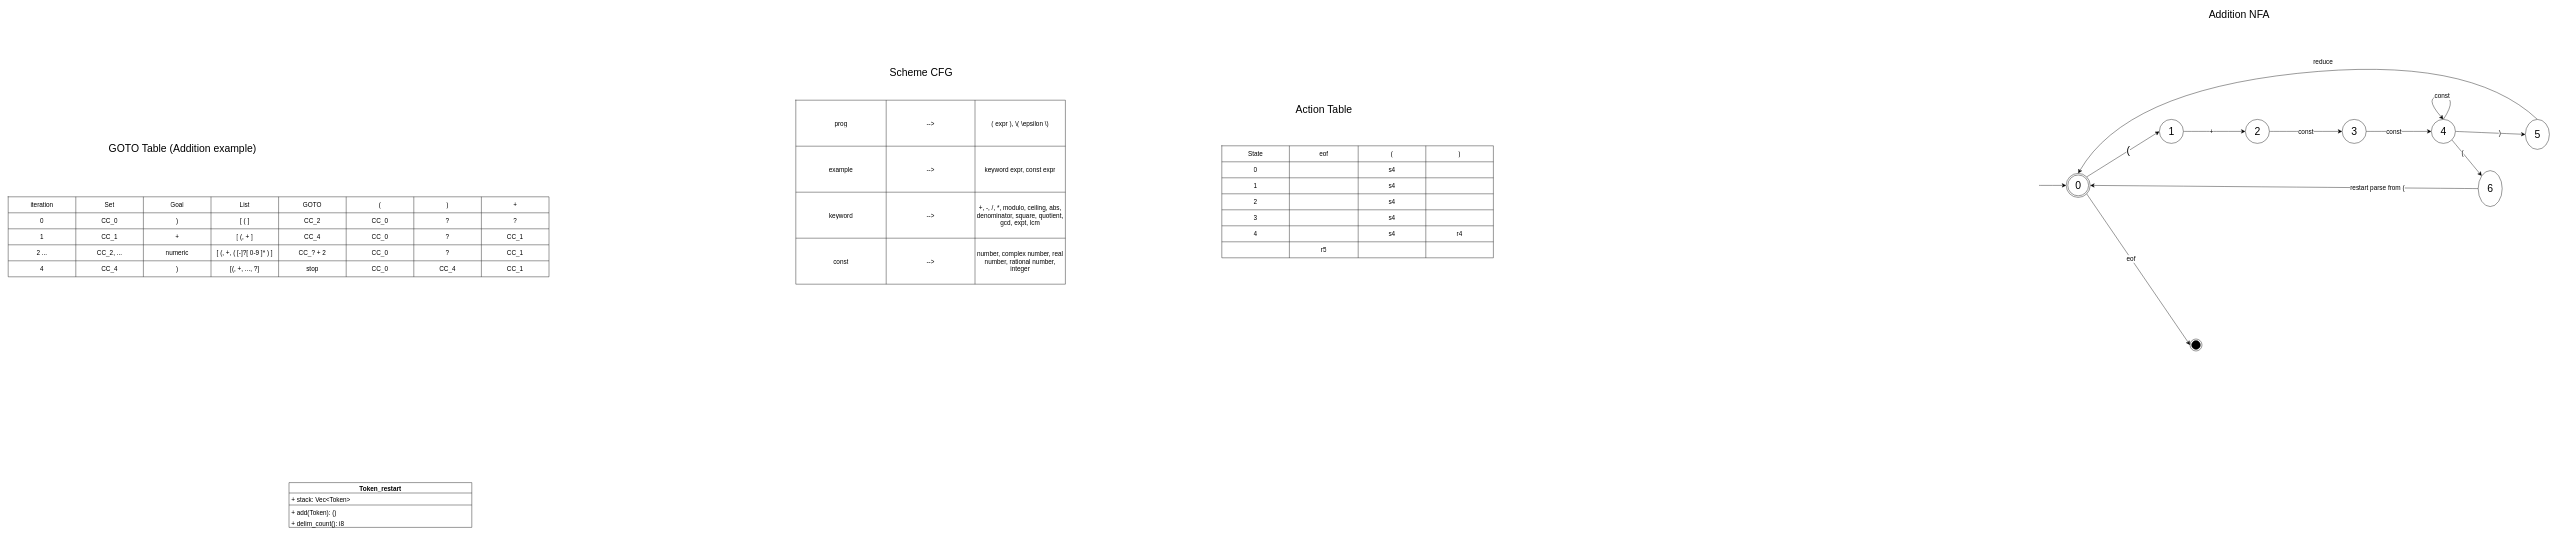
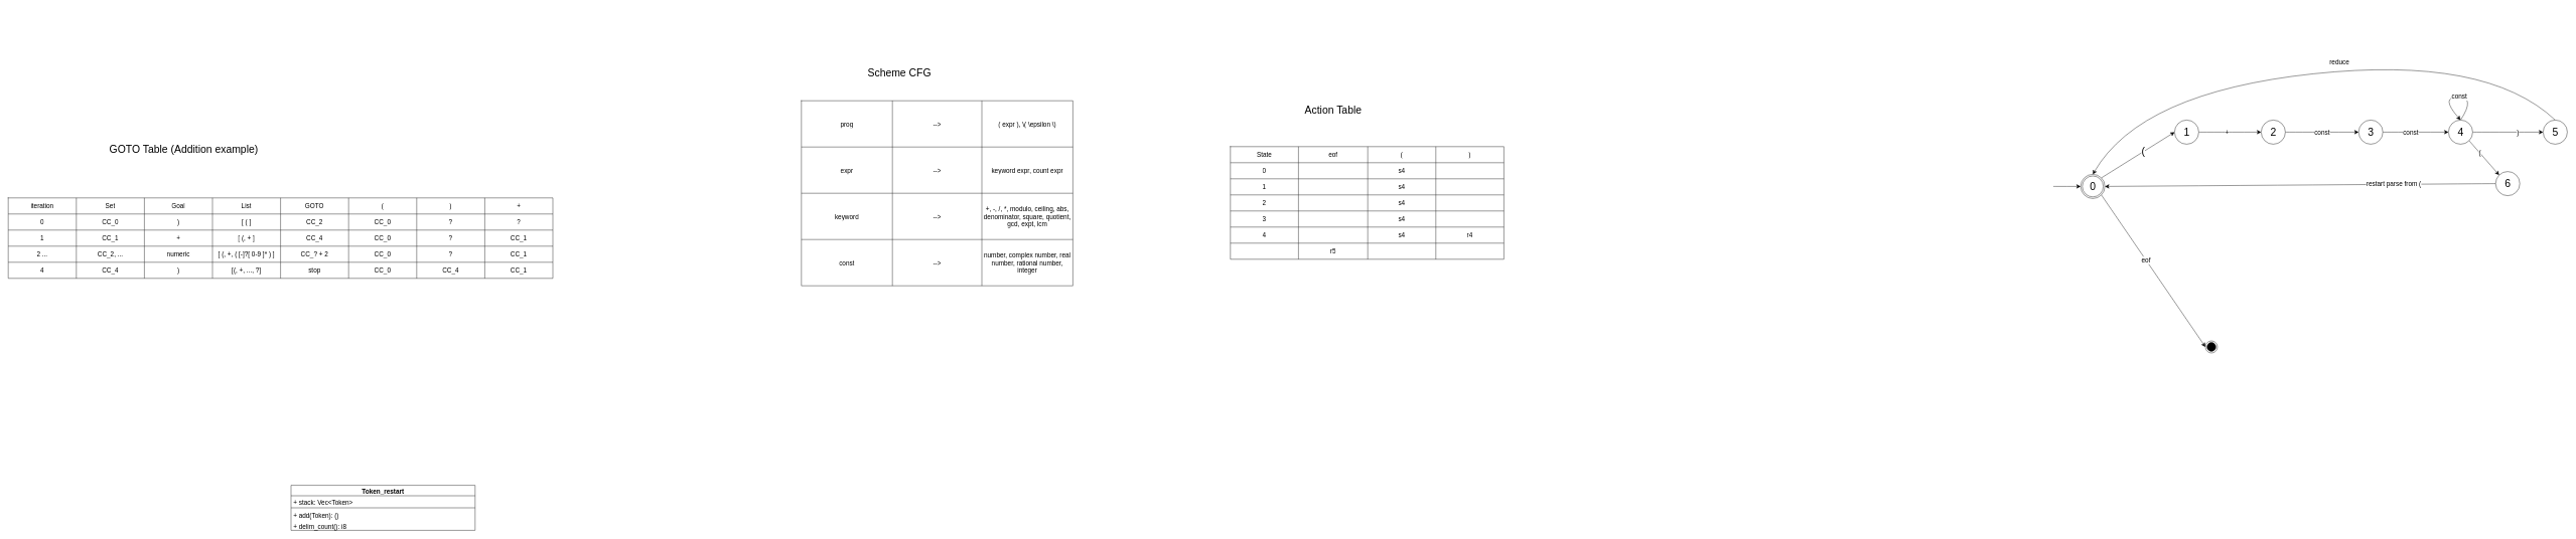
- <mxCell id="38" value="Addition NFA" style="text;html=1;strokeColor=none;fillColor=none;align=center;verticalAlign=middle;whiteSpace=wrap;rounded=0;fontSize=26;" parent="1" vertex="1"><mxGeometry x="5498" y="20" width="199" height="30" as="geometry" /></mxCell>
- <mxCell id="52" value="Scheme CFG" style="text;html=1;strokeColor=none;fillColor=none;align=center;verticalAlign=middle;whiteSpace=wrap;rounded=0;fontSize=26;" parent="1" vertex="1"><mxGeometry x="2202.5" y="167" width="199" height="30" as="geometry" /></mxCell>
+ <mxCell id="52" value="Scheme CFG" style="text;html=1;strokeColor=none;fillColor=none;align=center;verticalAlign=middle;whiteSpace=wrap;rounded=0;fontSize=26;" parent="1" vertex="1"><mxGeometry x="2132.5" y="167" width="199" height="30" as="geometry" /></mxCell>
- <mxCell id="80" value="5" style="shape=ellipse;html=1;dashed=0;whitespace=wrap;aspect=fixed;perimeter=ellipsePerimeter;fontSize=26;" parent="1" vertex="1"><mxGeometry x="6313" y="298" width="60" height="75" as="geometry" /></mxCell>
+ <mxCell id="80" value="5" style="shape=ellipse;html=1;dashed=0;whitespace=wrap;aspect=fixed;perimeter=ellipsePerimeter;fontSize=26;" parent="1" vertex="1"><mxGeometry x="6313" y="298" width="60" height="60" as="geometry" /></mxCell>
- <mxCell id="59" value="example" style="shape=partialRectangle;html=1;whiteSpace=wrap;connectable=0;strokeColor=inherit;overflow=hidden;fillColor=none;top=0;left=0;bottom=0;right=0;pointerEvents=1;fontSize=16;" parent="58" vertex="1"><mxGeometry width="226" height="115" as="geometry"><mxRectangle width="226" height="115" as="alternateBounds" /></mxGeometry></mxCell>
+ <mxCell id="59" value="expr" style="shape=partialRectangle;html=1;whiteSpace=wrap;connectable=0;strokeColor=inherit;overflow=hidden;fillColor=none;top=0;left=0;bottom=0;right=0;pointerEvents=1;fontSize=16;" parent="58" vertex="1"><mxGeometry width="226" height="115" as="geometry"><mxRectangle width="226" height="115" as="alternateBounds" /></mxGeometry></mxCell>
- <mxCell id="61" value="keyword expr, const expr" style="shape=partialRectangle;html=1;whiteSpace=wrap;connectable=0;strokeColor=inherit;overflow=hidden;fillColor=none;top=0;left=0;bottom=0;right=0;pointerEvents=1;fontSize=16;" parent="58" vertex="1"><mxGeometry x="448" width="226" height="115" as="geometry"><mxRectangle width="226" height="115" as="alternateBounds" /></mxGeometry></mxCell>
+ <mxCell id="61" value="keyword expr, count expr" style="shape=partialRectangle;html=1;whiteSpace=wrap;connectable=0;strokeColor=inherit;overflow=hidden;fillColor=none;top=0;left=0;bottom=0;right=0;pointerEvents=1;fontSize=16;" parent="58" vertex="1"><mxGeometry x="448" width="226" height="115" as="geometry"><mxRectangle width="226" height="115" as="alternateBounds" /></mxGeometry></mxCell>
- <mxCell id="83" value="6" style="shape=ellipse;html=1;dashed=0;whitespace=wrap;aspect=fixed;perimeter=ellipsePerimeter;fontSize=26;" parent="1" vertex="1"><mxGeometry x="6195" y="426" width="60" height="90" as="geometry" /></mxCell>
+ <mxCell id="83" value="6" style="shape=ellipse;html=1;dashed=0;whitespace=wrap;aspect=fixed;perimeter=ellipsePerimeter;fontSize=26;" parent="1" vertex="1"><mxGeometry x="6195" y="426" width="60" height="60" as="geometry" /></mxCell>
